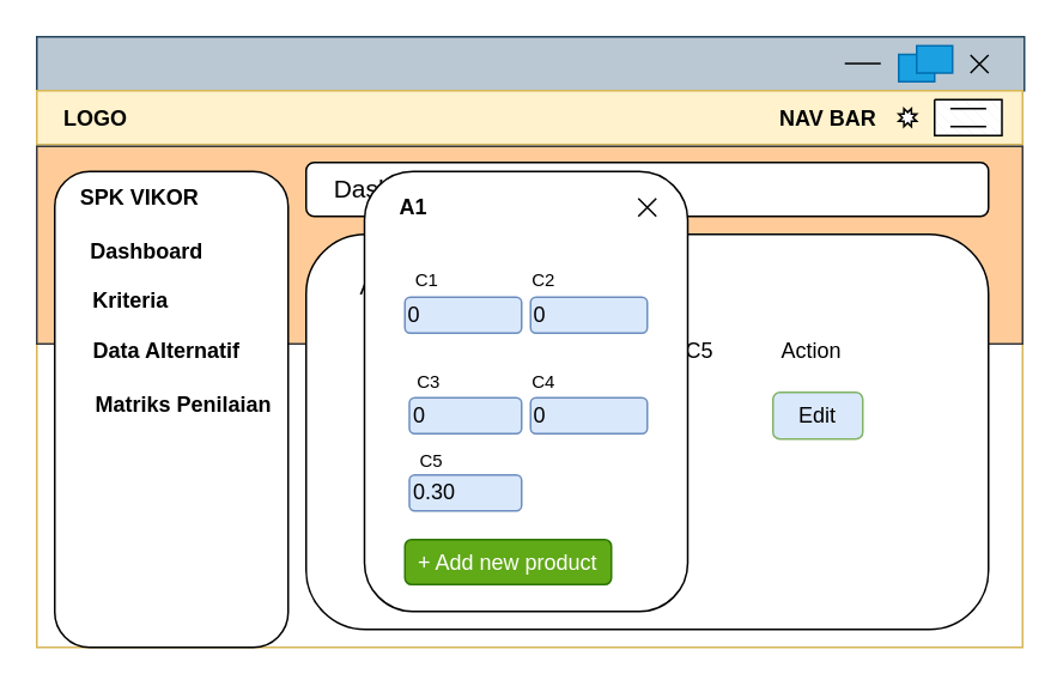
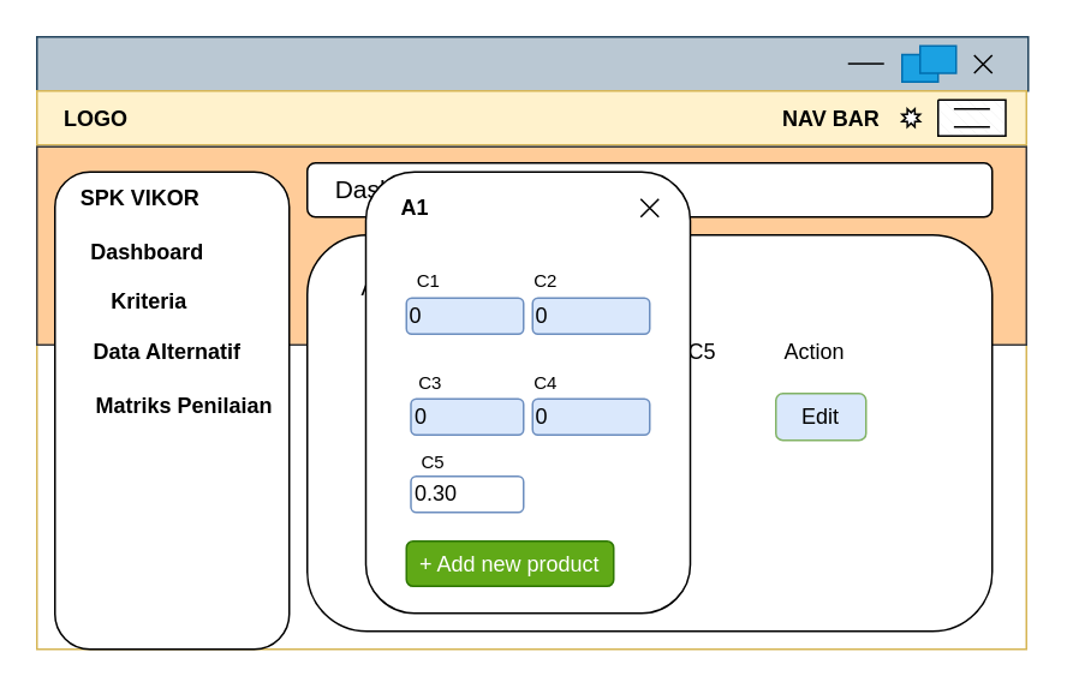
- <mxCell id="16" value="Kriteria" style="text;html=1;align=center;verticalAlign=middle;whiteSpace=wrap;rounded=0;fontStyle=1" parent="3" vertex="1"><mxGeometry x="15" y="107" width="75" height="20" as="geometry" /></mxCell>
+ <mxCell id="16" value="Kriteria" style="text;html=1;align=center;verticalAlign=middle;whiteSpace=wrap;rounded=0;fontStyle=1" parent="3" vertex="1"><mxGeometry x="25" y="107" width="75" height="20" as="geometry" /></mxCell>
- <mxCell id="29" value="0.30" style="rounded=1;whiteSpace=wrap;html=1;fillColor=#dae8fc;strokeColor=#6c8ebf;align=left;" parent="3" vertex="1"><mxGeometry x="207.5" y="214" width="62.5" height="20" as="geometry" /></mxCell>
+ <mxCell id="29" value="0.30" style="rounded=1;whiteSpace=wrap;html=1;fillColor=#ffffff;strokeColor=#6c8ebf;align=left;" parent="3" vertex="1"><mxGeometry x="207.5" y="214" width="62.5" height="20" as="geometry" /></mxCell>
